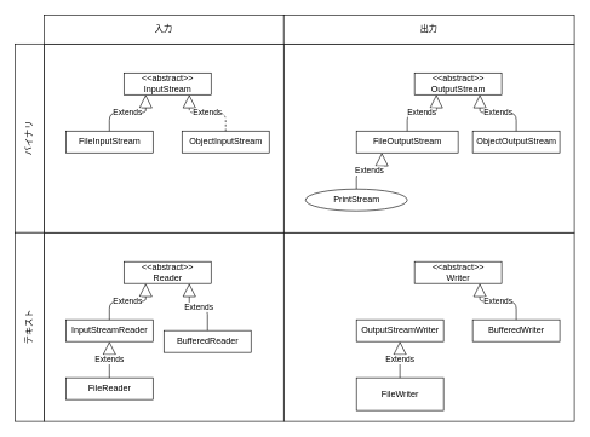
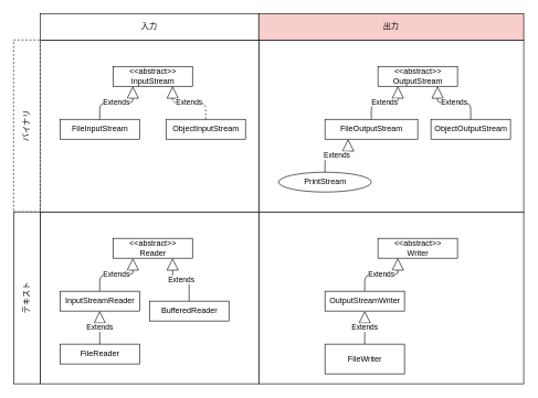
- <mxCell id="33" value="出力" style="rounded=0;whiteSpace=wrap;html=1;" parent="1" vertex="1"><mxGeometry x="390" y="20" width="400" height="40" as="geometry" /></mxCell>
+ <mxCell id="33" value="出力" style="rounded=0;whiteSpace=wrap;html=1;fillColor=#f8cecc;" parent="1" vertex="1"><mxGeometry x="390" y="20" width="400" height="40" as="geometry" /></mxCell>
- <mxCell id="34" value="バイナリ" style="rounded=0;whiteSpace=wrap;html=1;horizontal=0;" parent="1" vertex="1"><mxGeometry x="20" y="60" width="40" height="260" as="geometry" /></mxCell>
+ <mxCell id="34" value="バイナリ" style="rounded=0;whiteSpace=wrap;html=1;horizontal=0;dashed=1;" parent="1" vertex="1"><mxGeometry x="20" y="60" width="40" height="260" as="geometry" /></mxCell>
+ <mxCell id="27" value="Extends" style="endArrow=block;endSize=16;endFill=0;html=1;entryX=0.25;entryY=1;entryDx=0;entryDy=0;exitX=0.5;exitY=0;exitDx=0;exitDy=0;edgeStyle=orthogonalEdgeStyle;" parent="1" source="24" target="23" edge="1"><mxGeometry width="160" relative="1" as="geometry"><mxPoint x="480" y="390" as="sourcePoint" /><mxPoint x="640" y="390" as="targetPoint" /></mxGeometry></mxCell>
- <mxCell id="26" value="Extends" style="endArrow=block;endSize=16;endFill=0;html=1;edgeStyle=orthogonalEdgeStyle;entryX=0.75;entryY=1;entryDx=0;entryDy=0;" parent="1" source="25" target="23" edge="1"><mxGeometry width="160" relative="1" as="geometry"><mxPoint x="560" y="620" as="sourcePoint" /><mxPoint x="720" y="620" as="targetPoint" /></mxGeometry></mxCell>
- <mxCell id="25" value="BufferedWriter" style="html=1;" parent="1" vertex="1"><mxGeometry x="650" y="440" width="120" height="30" as="geometry" /></mxCell>
